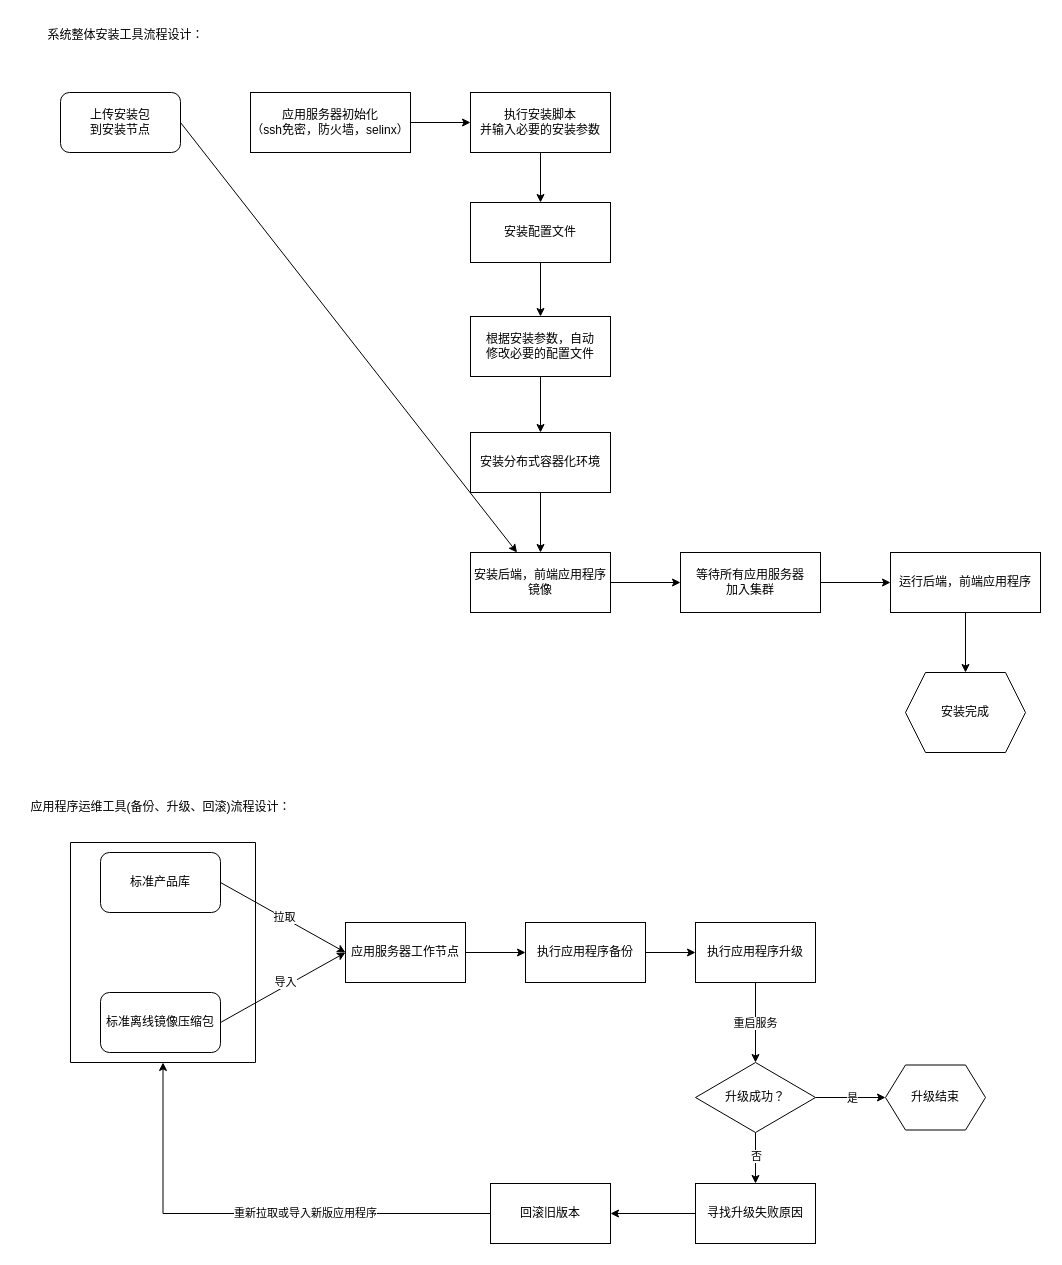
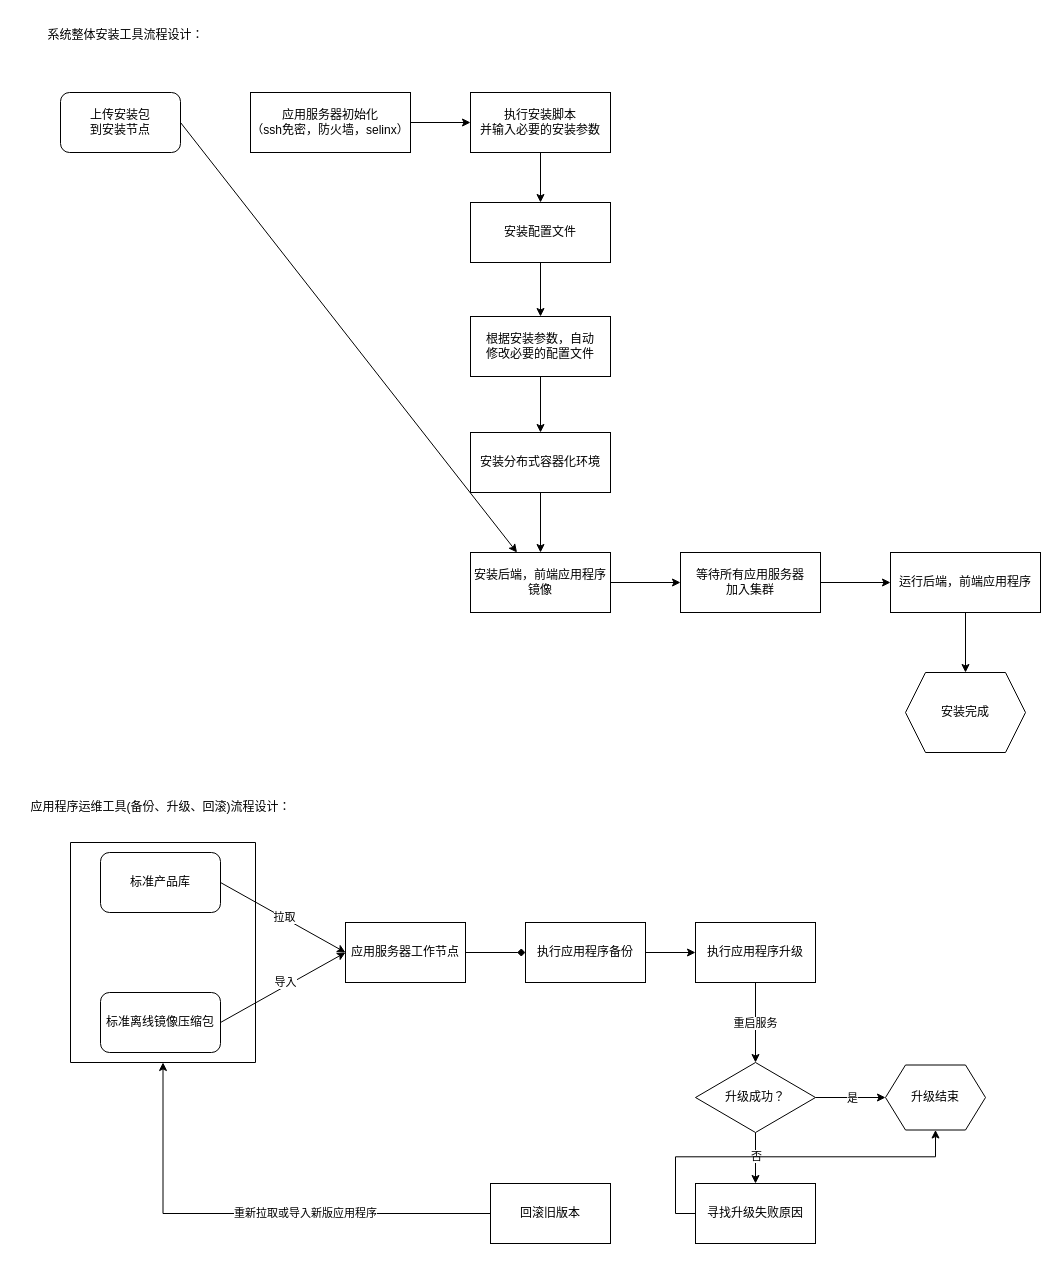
- <mxCell id="46" value="" style="endArrow=classic;html=1;rounded=0;exitX=1;exitY=0.5;exitDx=0;exitDy=0;entryX=0;entryY=0.5;entryDx=0;entryDy=0;" edge="1" parent="1" source="25" target="30"><mxGeometry width="50" height="50" relative="1" as="geometry"><mxPoint x="645" y="1102" as="sourcePoint" /><mxPoint x="695" y="1052" as="targetPoint" /></mxGeometry></mxCell>
+ <mxCell id="46" value="" style="endArrow=diamond;html=1;rounded=0;exitX=1;exitY=0.5;exitDx=0;exitDy=0;entryX=0;entryY=0.5;entryDx=0;entryDy=0;" edge="1" parent="1" source="25" target="30"><mxGeometry width="50" height="50" relative="1" as="geometry"><mxPoint x="645" y="1102" as="sourcePoint" /><mxPoint x="695" y="1052" as="targetPoint" /></mxGeometry></mxCell>
- <mxCell id="39" style="edgeStyle=orthogonalEdgeStyle;rounded=0;orthogonalLoop=1;jettySize=auto;html=1;exitX=0;exitY=0.5;exitDx=0;exitDy=0;entryX=1;entryY=0.5;entryDx=0;entryDy=0;" edge="1" parent="1" source="40" target="47"><mxGeometry relative="1" as="geometry" /></mxCell>
+ <mxCell id="39" style="edgeStyle=orthogonalEdgeStyle;rounded=0;orthogonalLoop=1;jettySize=auto;html=1;exitX=0;exitY=0.5;exitDx=0;exitDy=0;" edge="1" parent="1" source="40" target="36"><mxGeometry relative="1" as="geometry" /></mxCell>
